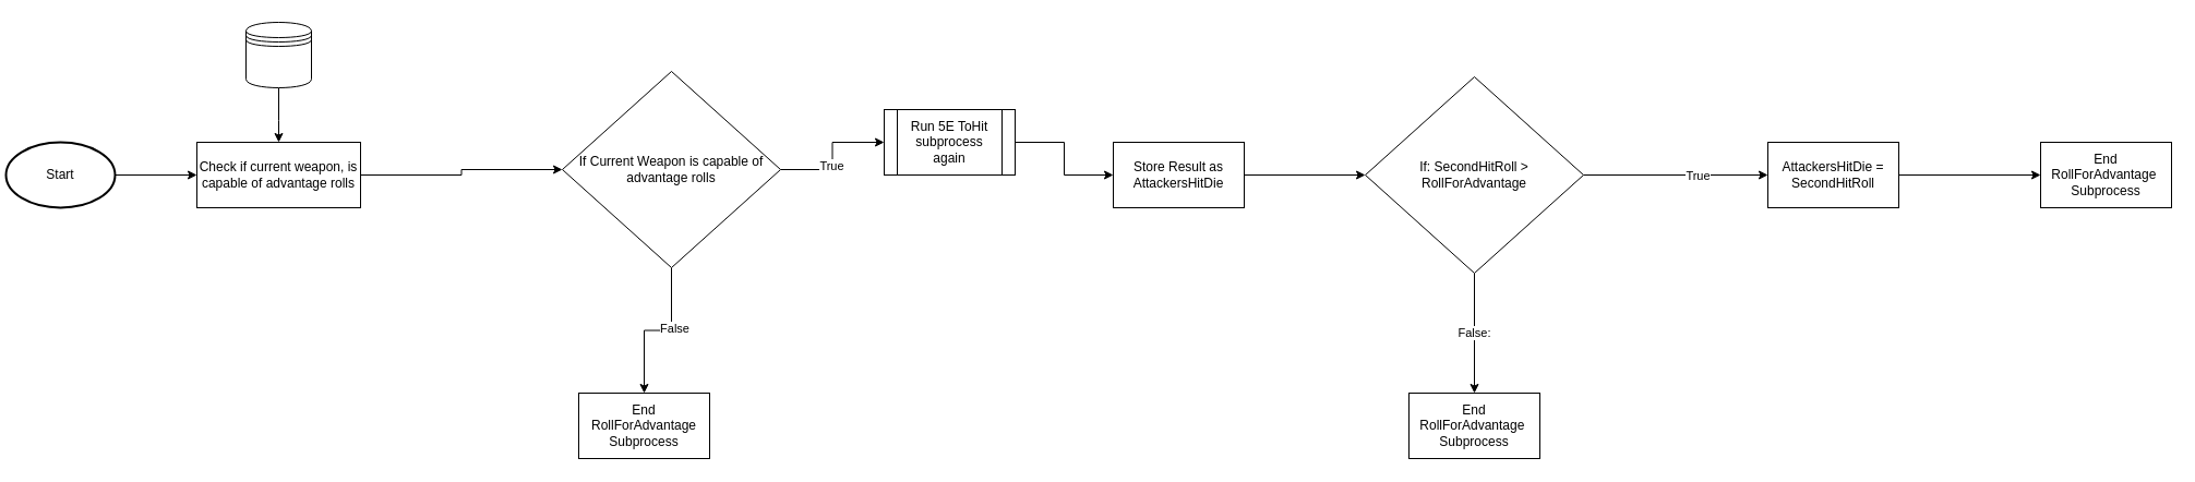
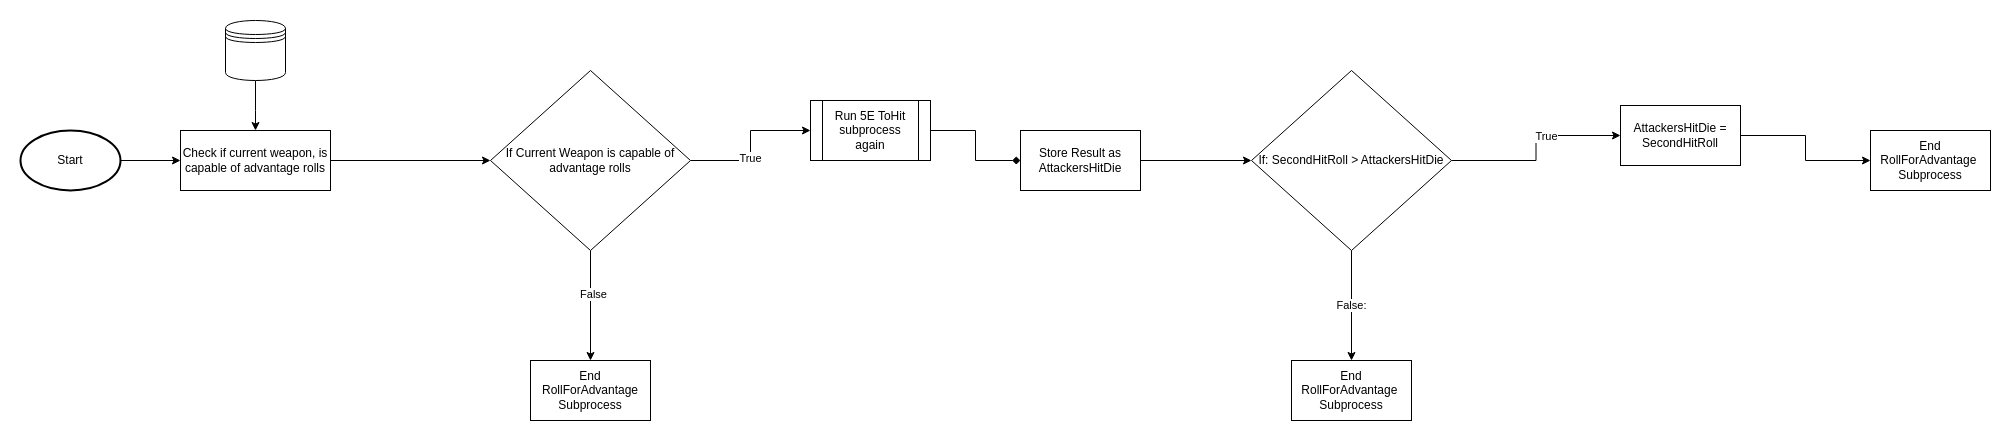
- <mxCell id="12" value="If Current Weapon is capable of advantage rolls" style="rhombus;whiteSpace=wrap;html=1;" vertex="1" parent="1"><mxGeometry x="515" y="65" width="200" height="180" as="geometry" /></mxCell>
+ <mxCell id="12" value="If Current Weapon is capable of advantage rolls" style="rhombus;whiteSpace=wrap;html=1;" vertex="1" parent="1"><mxGeometry x="490" y="70" width="200" height="180" as="geometry" /></mxCell>
- <mxCell id="3" value="Start" style="strokeWidth=2;html=1;shape=mxgraph.flowchart.start_1;whiteSpace=wrap;" vertex="1" parent="1"><mxGeometry x="5" y="130" width="100" height="60" as="geometry" /></mxCell>
+ <mxCell id="3" value="Start" style="strokeWidth=2;html=1;shape=mxgraph.flowchart.start_1;whiteSpace=wrap;" vertex="1" parent="1"><mxGeometry x="20" y="130" width="100" height="60" as="geometry" /></mxCell>
- <mxCell id="13" style="edgeStyle=orthogonalEdgeStyle;rounded=0;orthogonalLoop=1;jettySize=auto;html=1;exitX=1;exitY=0.5;exitDx=0;exitDy=0;entryX=0;entryY=0.5;entryDx=0;entryDy=0;" edge="1" parent="1" source="14" target="16"><mxGeometry relative="1" as="geometry"><mxPoint x="1000" y="160" as="targetPoint" /></mxGeometry></mxCell>
+ <mxCell id="13" style="edgeStyle=orthogonalEdgeStyle;rounded=0;orthogonalLoop=1;jettySize=auto;html=1;exitX=1;exitY=0.5;exitDx=0;exitDy=0;entryX=0;entryY=0.5;entryDx=0;entryDy=0;endArrow=diamond;" edge="1" parent="1" source="14" target="16"><mxGeometry relative="1" as="geometry"><mxPoint x="1000" y="160" as="targetPoint" /></mxGeometry></mxCell>
- <mxCell id="21" value="If: SecondHitRoll &amp;gt; RollForAdvantage" style="rhombus;whiteSpace=wrap;html=1;" vertex="1" parent="1"><mxGeometry x="1251" y="70" width="200" height="180" as="geometry" /></mxCell>
+ <mxCell id="21" value="If: SecondHitRoll &amp;gt; AttackersHitDie" style="rhombus;whiteSpace=wrap;html=1;" vertex="1" parent="1"><mxGeometry x="1251" y="70" width="200" height="180" as="geometry" /></mxCell>
- <mxCell id="25" value="AttackersHitDie = SecondHitRoll" style="whiteSpace=wrap;html=1;" vertex="1" parent="1"><mxGeometry x="1620" y="130" width="120" height="60" as="geometry" /></mxCell>
+ <mxCell id="25" value="AttackersHitDie = SecondHitRoll" style="whiteSpace=wrap;html=1;" vertex="1" parent="1"><mxGeometry x="1620" y="105" width="120" height="60" as="geometry" /></mxCell>
